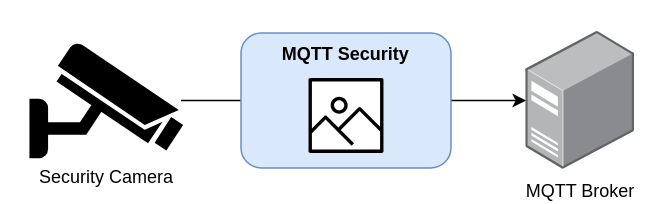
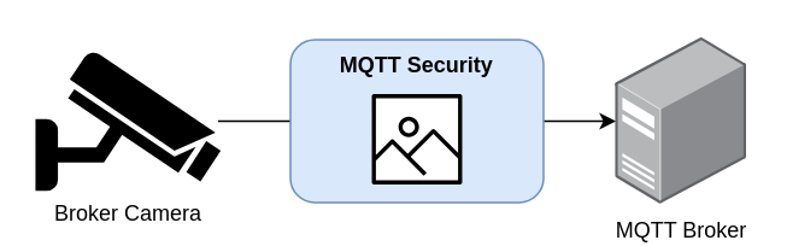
- <mxCell id="3" value="MQTT Broker" style="points=[];aspect=fixed;html=1;align=center;shadow=0;dashed=0;image;image=img/lib/allied_telesis/computer_and_terminals/Server_Desktop.svg;strokeColor=#000000;fillColor=#000000;" vertex="1" parent="1"><mxGeometry x="350" y="20.48" width="72.6" height="92.03" as="geometry" /></mxCell>
+ <mxCell id="3" value="MQTT Broker" style="points=[];aspect=fixed;html=1;align=center;shadow=0;dashed=0;image;image=img/lib/allied_telesis/computer_and_terminals/Server_Desktop.svg;strokeColor=#000000;fillColor=#000000;" vertex="1" parent="1"><mxGeometry x="340" y="20.48" width="72.6" height="92.03" as="geometry" /></mxCell>
- <mxCell id="2" value="Security Camera" style="verticalAlign=top;verticalLabelPosition=bottom;labelPosition=center;align=center;html=1;outlineConnect=0;gradientColor=none;gradientDirection=north;strokeWidth=2;shape=mxgraph.networks.security_camera;fillColor=#000000;" vertex="1" parent="1"><mxGeometry x="20" y="29" width="100" height="75" as="geometry" /></mxCell>
+ <mxCell id="2" value="Broker Camera" style="verticalAlign=top;verticalLabelPosition=bottom;labelPosition=center;align=center;html=1;outlineConnect=0;gradientColor=none;gradientDirection=north;strokeWidth=2;shape=mxgraph.networks.security_camera;fillColor=#000000;" vertex="1" parent="1"><mxGeometry x="20" y="29" width="100" height="75" as="geometry" /></mxCell>
